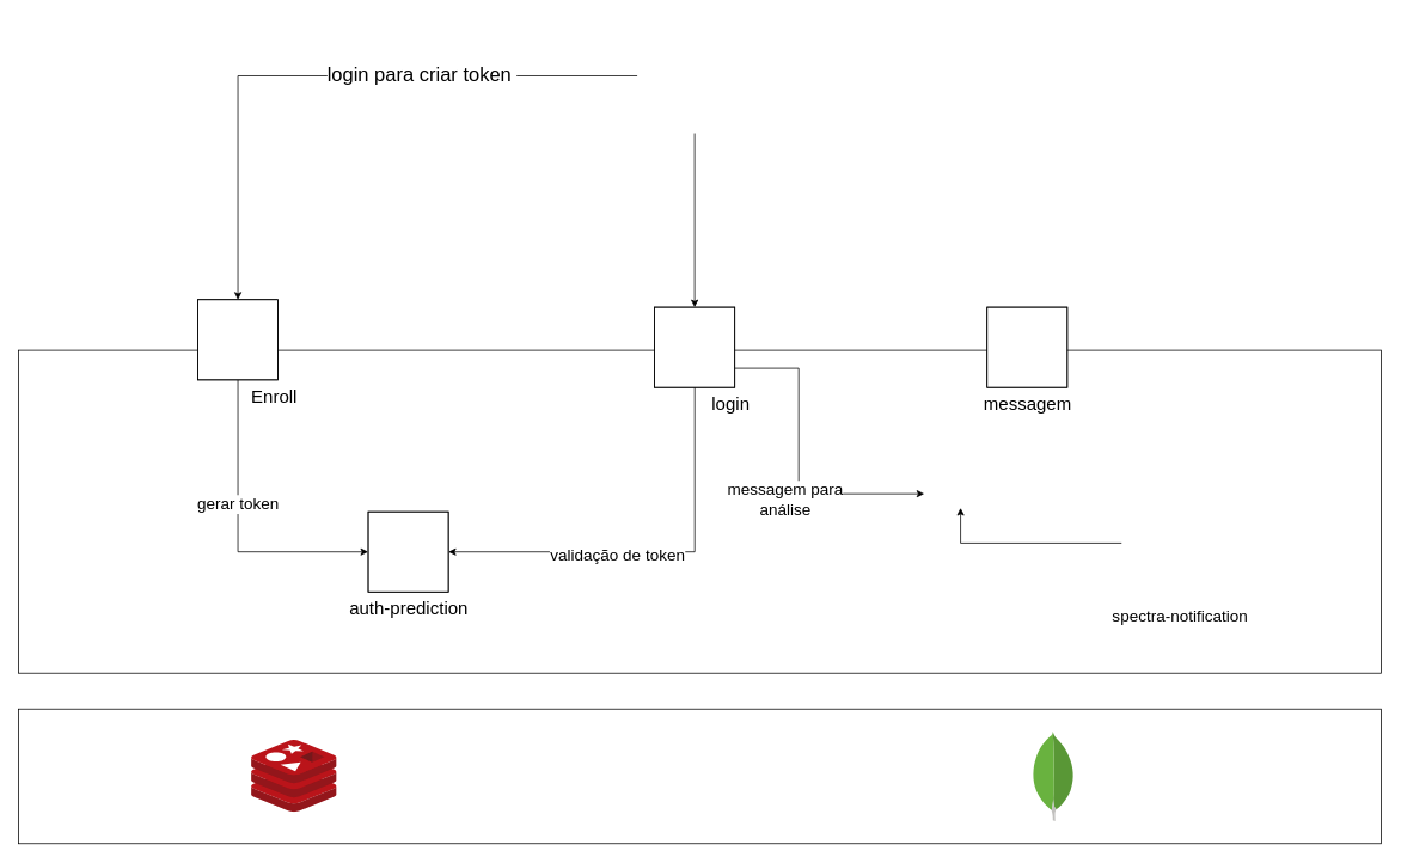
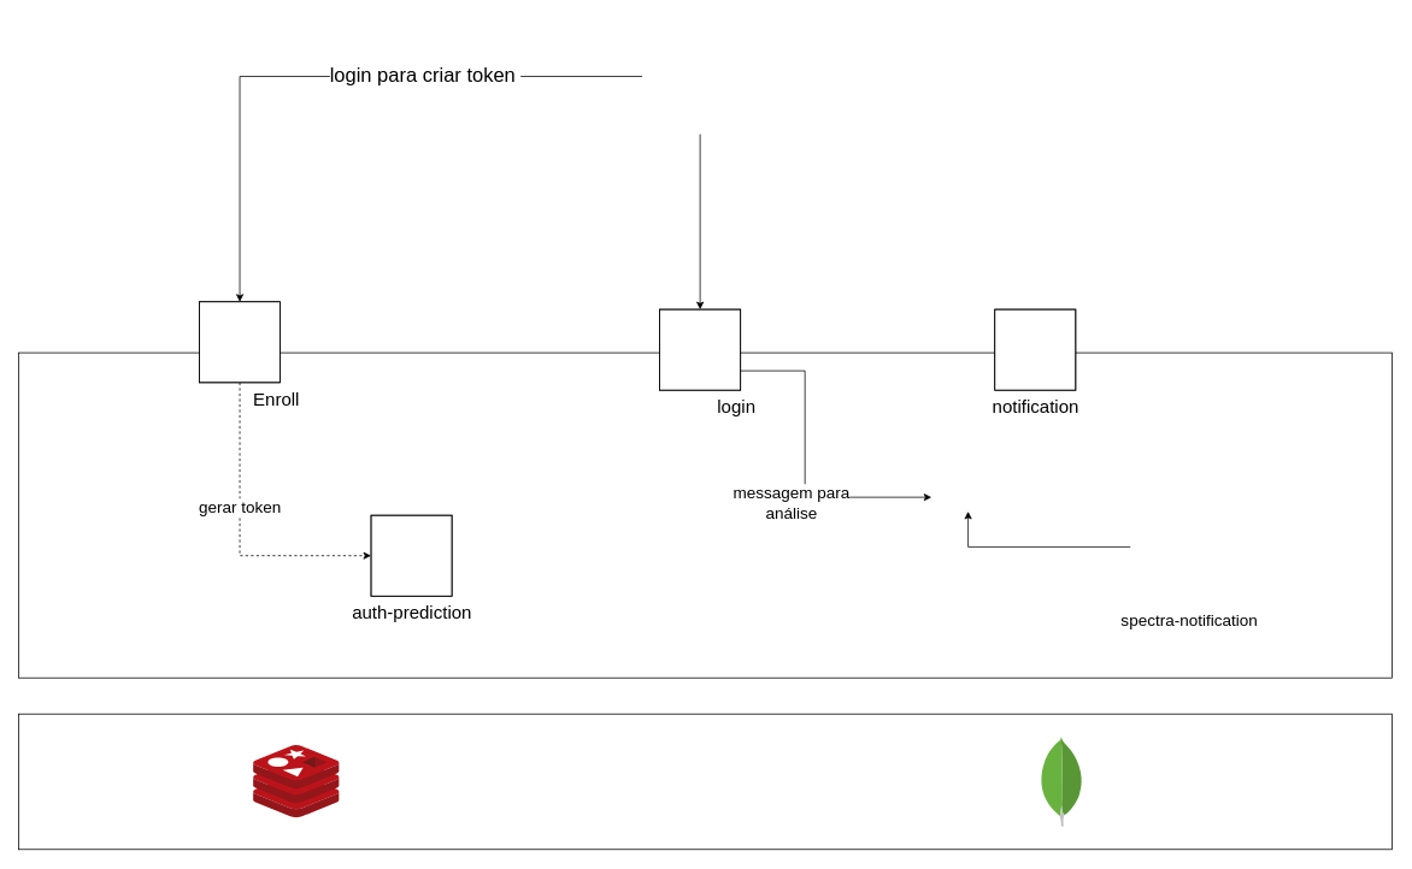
- <mxCell id="16" value="messagem" style="shape=image;html=1;verticalAlign=top;verticalLabelPosition=bottom;labelBackgroundColor=#ffffff;imageAspect=0;aspect=fixed;image=https://cdn3.iconfinder.com/data/icons/font-awesome-brands/640/golang-128.png;fontSize=20;spacingLeft=0;imageBorder=default;sketch=0;imageBackground=default;" vertex="1" parent="1"><mxGeometry x="1099.997" y="342.005" width="89.464" height="89.464" as="geometry" /></mxCell>
+ <mxCell id="16" value="notification" style="shape=image;html=1;verticalAlign=top;verticalLabelPosition=bottom;labelBackgroundColor=#ffffff;imageAspect=0;aspect=fixed;image=https://cdn3.iconfinder.com/data/icons/font-awesome-brands/640/golang-128.png;fontSize=20;spacingLeft=0;imageBorder=default;sketch=0;imageBackground=default;" vertex="1" parent="1"><mxGeometry x="1099.997" y="342.005" width="89.464" height="89.464" as="geometry" /></mxCell>
- <mxCell id="7" style="edgeStyle=orthogonalEdgeStyle;rounded=0;orthogonalLoop=1;jettySize=auto;html=1;entryX=0;entryY=0.5;entryDx=0;entryDy=0;fontSize=22;" edge="1" parent="1" source="9" target="10"><mxGeometry relative="1" as="geometry"><mxPoint x="400" y="554" as="targetPoint" /><Array as="points"><mxPoint x="265" y="615" /></Array></mxGeometry></mxCell>
+ <mxCell id="7" style="edgeStyle=orthogonalEdgeStyle;rounded=0;orthogonalLoop=1;jettySize=auto;html=1;entryX=0;entryY=0.5;entryDx=0;entryDy=0;fontSize=22;dashed=1;" edge="1" parent="1" source="9" target="10"><mxGeometry relative="1" as="geometry"><mxPoint x="400" y="554" as="targetPoint" /><Array as="points"><mxPoint x="265" y="615" /></Array></mxGeometry></mxCell>
- <mxCell id="11" style="edgeStyle=orthogonalEdgeStyle;rounded=0;orthogonalLoop=1;jettySize=auto;html=1;entryX=1;entryY=0.5;entryDx=0;entryDy=0;fontSize=22;" edge="1" parent="1" source="15" target="10"><mxGeometry relative="1" as="geometry"><Array as="points"><mxPoint x="774" y="615" /></Array></mxGeometry></mxCell>
- <mxCell id="12" value="validação de token" style="edgeLabel;html=1;align=center;verticalAlign=middle;resizable=0;points=[];fontSize=18;" vertex="1" connectable="0" parent="11"><mxGeometry x="0.174" y="4" relative="1" as="geometry"><mxPoint x="-1" as="offset" /></mxGeometry></mxCell>
